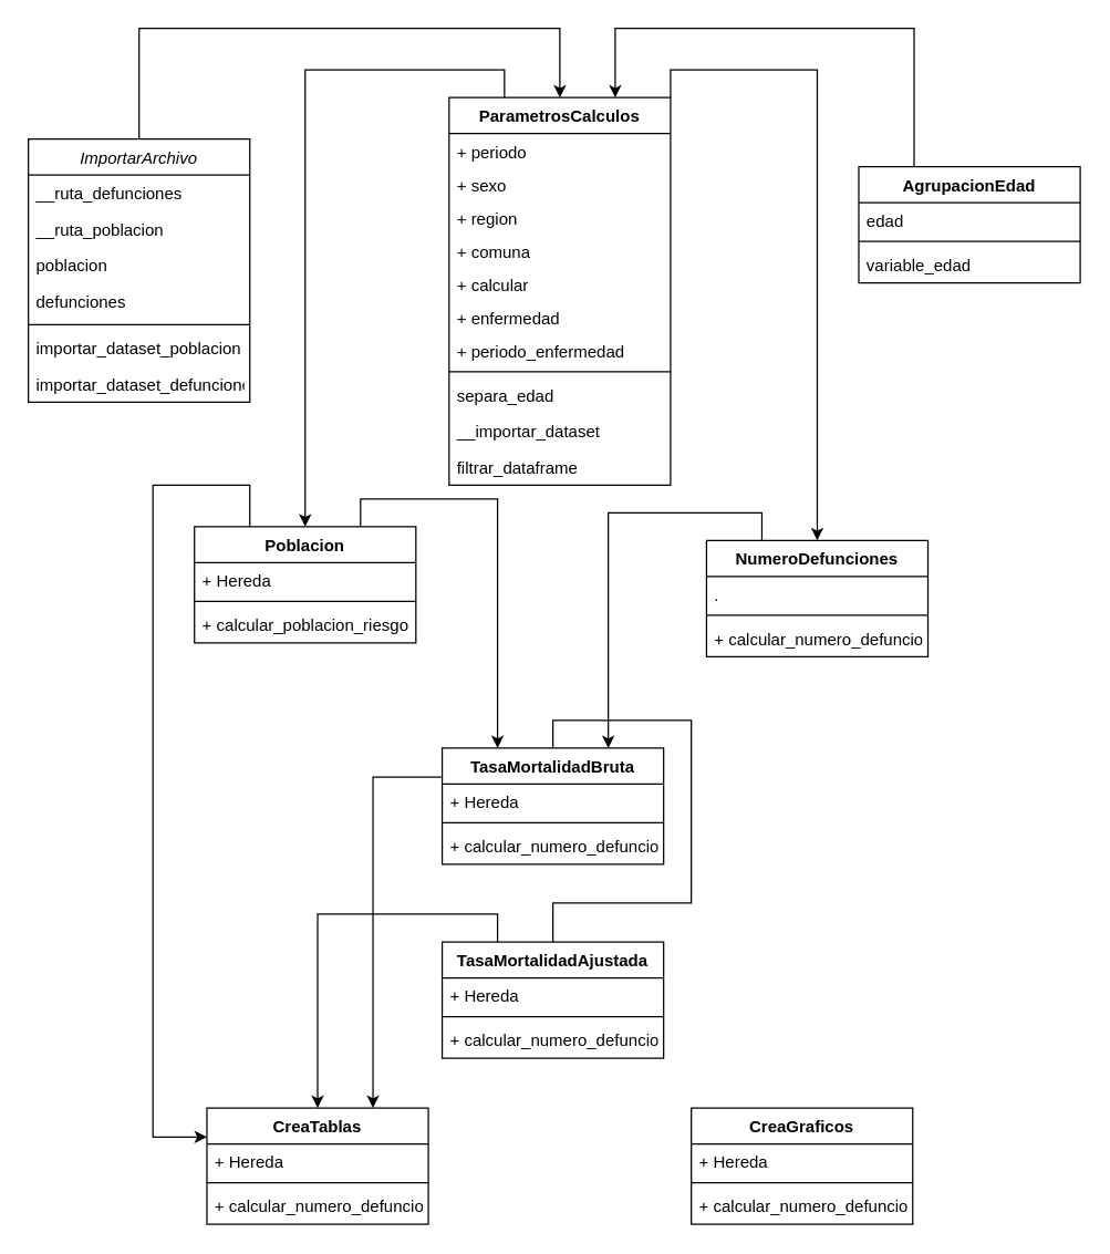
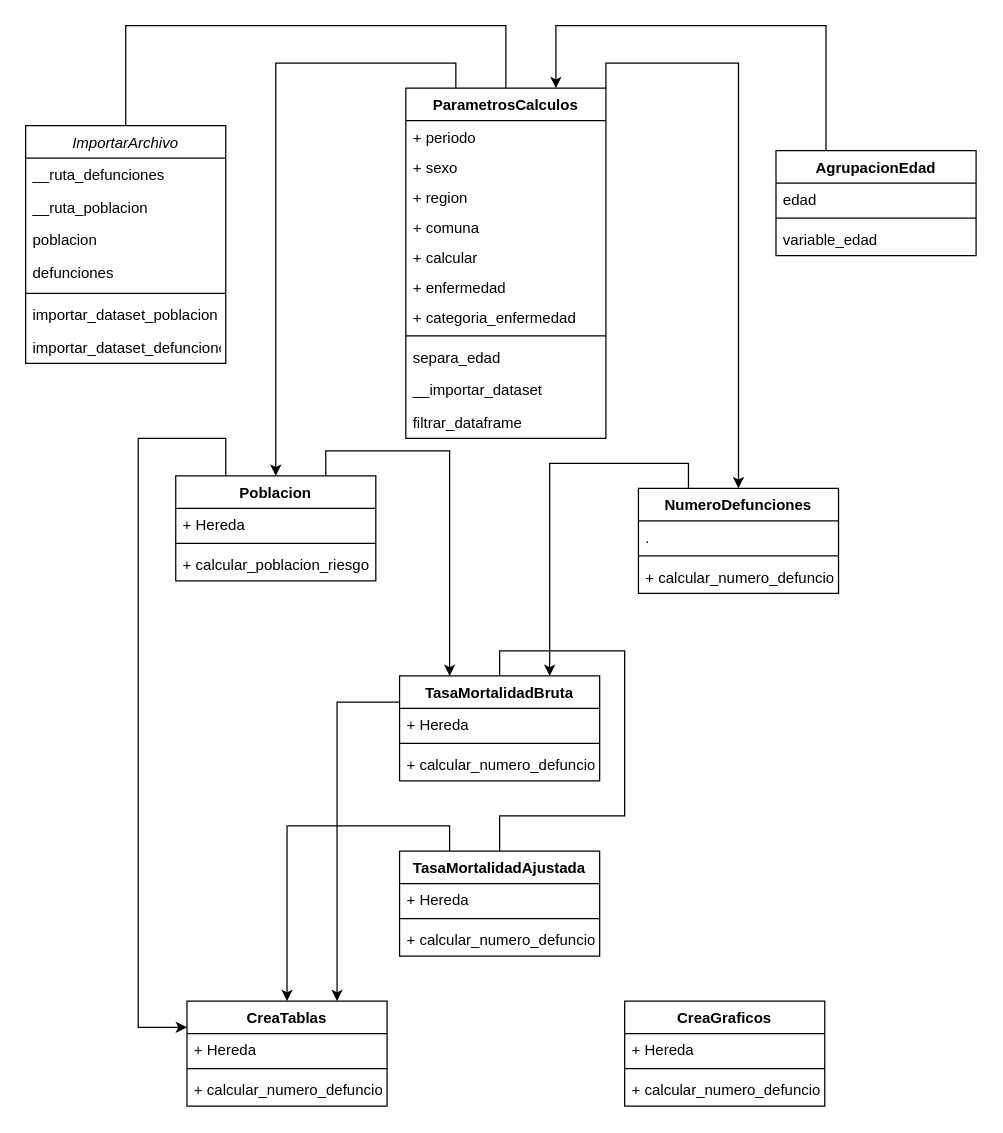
- <mxCell id="2" style="edgeStyle=orthogonalEdgeStyle;rounded=0;orthogonalLoop=1;jettySize=auto;html=1;exitX=0.5;exitY=0;exitDx=0;exitDy=0;entryX=0.5;entryY=0;entryDx=0;entryDy=0;" edge="1" parent="1" source="3" target="24"><mxGeometry relative="1" as="geometry"><Array as="points"><mxPoint x="100" y="20" /><mxPoint x="404" y="20" /></Array></mxGeometry></mxCell>
+ <mxCell id="2" style="edgeStyle=orthogonalEdgeStyle;rounded=0;orthogonalLoop=1;jettySize=auto;html=1;exitX=0.5;exitY=0;exitDx=0;exitDy=0;entryX=0.5;entryY=0;entryDx=0;entryDy=0;endArrow=none;" edge="1" parent="1" source="3" target="24"><mxGeometry relative="1" as="geometry"><Array as="points"><mxPoint x="100" y="20" /><mxPoint x="404" y="20" /></Array></mxGeometry></mxCell>
- <mxCell id="31" value="+ periodo_enfermedad" style="text;strokeColor=none;fillColor=none;align=left;verticalAlign=top;spacingLeft=4;spacingRight=4;overflow=hidden;rotatable=0;points=[[0,0.5],[1,0.5]];portConstraint=eastwest;" vertex="1" parent="24"><mxGeometry y="170" width="160" height="24" as="geometry" /></mxCell>
+ <mxCell id="31" value="+ categoria_enfermedad" style="text;strokeColor=none;fillColor=none;align=left;verticalAlign=top;spacingLeft=4;spacingRight=4;overflow=hidden;rotatable=0;points=[[0,0.5],[1,0.5]];portConstraint=eastwest;" vertex="1" parent="24"><mxGeometry y="170" width="160" height="24" as="geometry" /></mxCell>
